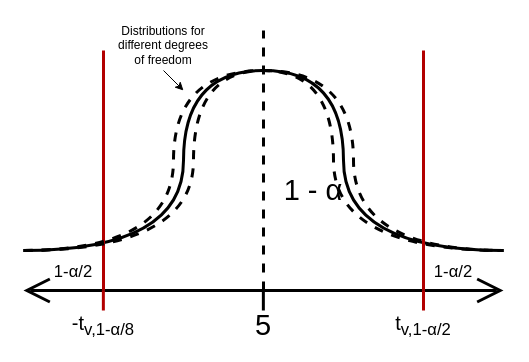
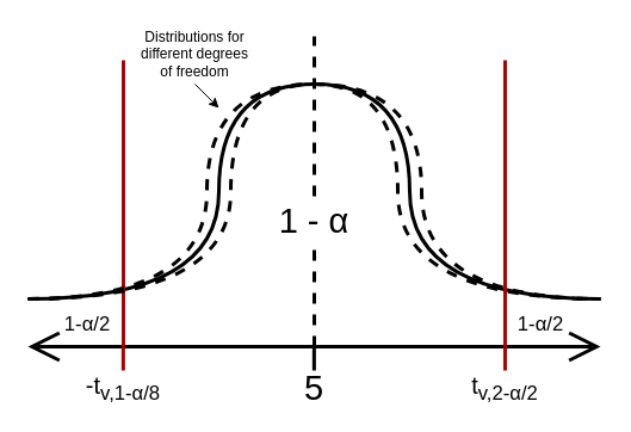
- <mxCell id="8" value="1 -&amp;nbsp;α" style="text;html=1;strokeColor=none;fillColor=none;align=center;verticalAlign=middle;whiteSpace=wrap;rounded=0;fontSize=29;labelBackgroundColor=default;" vertex="1" parent="1"><mxGeometry x="270" y="175" width="80" height="30" as="geometry" /></mxCell>
+ <mxCell id="8" value="1 -&amp;nbsp;α" style="text;html=1;strokeColor=none;fillColor=none;align=center;verticalAlign=middle;whiteSpace=wrap;rounded=0;fontSize=29;labelBackgroundColor=default;" vertex="1" parent="1"><mxGeometry x="220" y="170" width="80" height="30" as="geometry" /></mxCell>
- <mxCell id="11" value="t&lt;sub&gt;v,1-α/2&lt;/sub&gt;" style="text;html=1;strokeColor=none;fillColor=none;align=center;verticalAlign=middle;whiteSpace=wrap;rounded=0;fontSize=20;labelBackgroundColor=none;" vertex="1" parent="1"><mxGeometry x="380" y="310" width="80" height="30" as="geometry" /></mxCell>
+ <mxCell id="11" value="t&lt;sub&gt;v,2-α/2&lt;/sub&gt;" style="text;html=1;strokeColor=none;fillColor=none;align=center;verticalAlign=middle;whiteSpace=wrap;rounded=0;fontSize=20;labelBackgroundColor=none;" vertex="1" parent="1"><mxGeometry x="380" y="310" width="80" height="30" as="geometry" /></mxCell>
